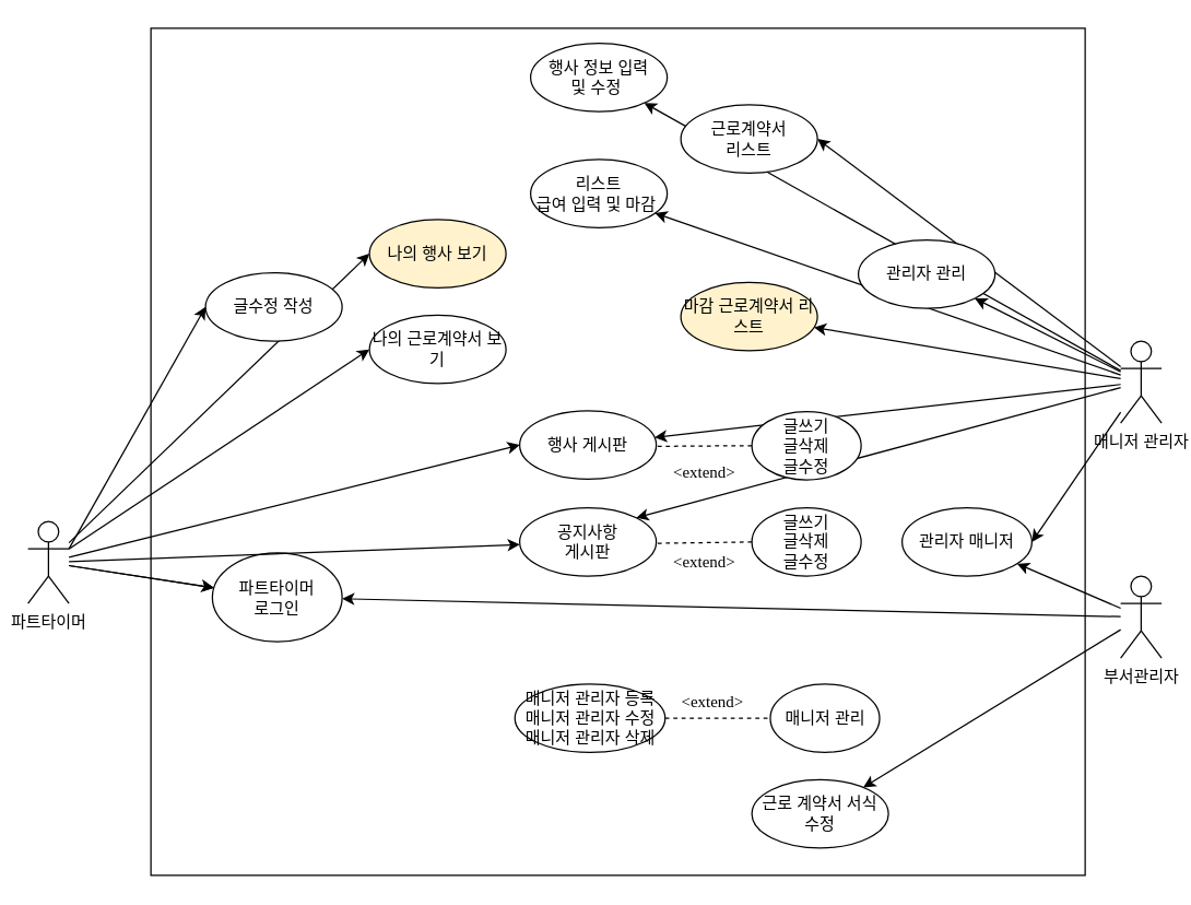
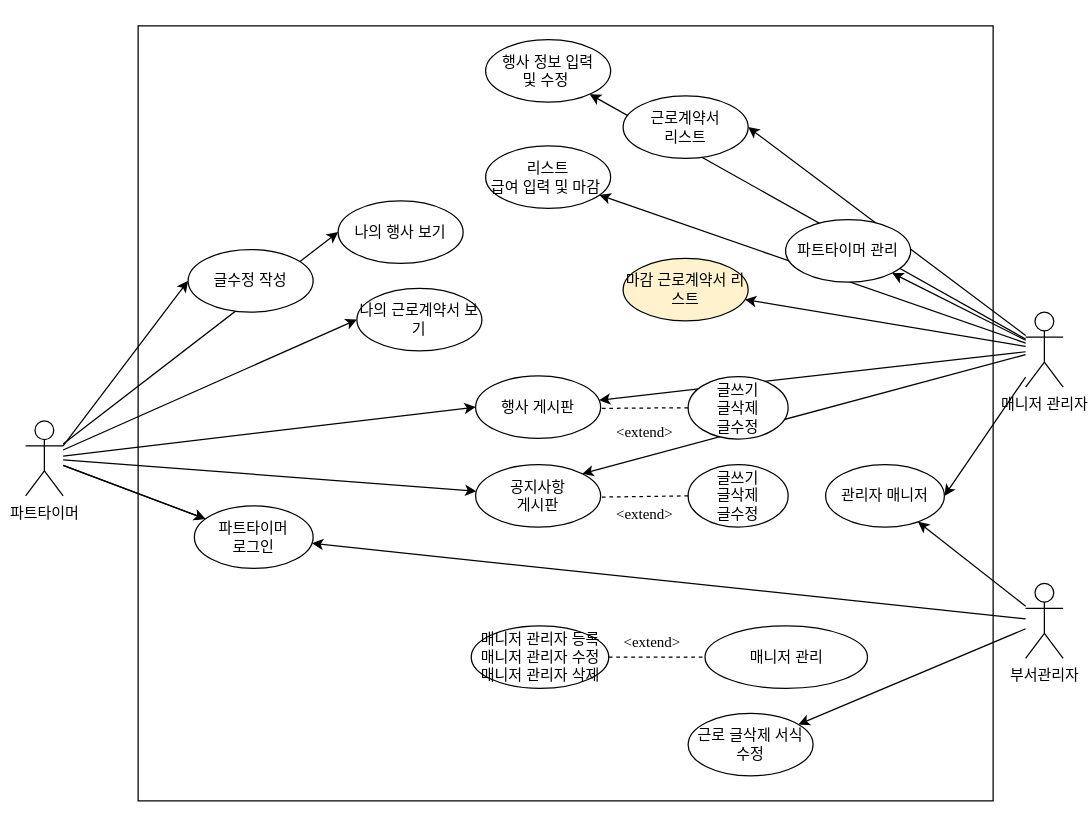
- <mxCell id="4" value="나의 행사 보기" style="ellipse;whiteSpace=wrap;html=1;fillColor=#fff2cc;" parent="1" vertex="1"><mxGeometry x="270" y="160" width="100" height="50" as="geometry" /></mxCell>
+ <mxCell id="4" value="나의 행사 보기" style="ellipse;whiteSpace=wrap;html=1;" parent="1" vertex="1"><mxGeometry x="270" y="160" width="100" height="50" as="geometry" /></mxCell>
- <mxCell id="36" value="관리자 관리" style="ellipse;whiteSpace=wrap;html=1;" parent="1" vertex="1"><mxGeometry x="628" y="175" width="100" height="50" as="geometry" /></mxCell>
+ <mxCell id="36" value="파트타이머 관리" style="ellipse;whiteSpace=wrap;html=1;" parent="1" vertex="1"><mxGeometry x="628" y="175" width="100" height="50" as="geometry" /></mxCell>
- <mxCell id="41" value="나의 근로계약서 보기" style="ellipse;whiteSpace=wrap;html=1;" parent="1" vertex="1"><mxGeometry x="270" y="230" width="100" height="50" as="geometry" /></mxCell>
+ <mxCell id="41" value="나의 근로계약서 보기" style="ellipse;whiteSpace=wrap;html=1;" parent="1" vertex="1"><mxGeometry x="285" y="230" width="100" height="50" as="geometry" /></mxCell>
- <mxCell id="24" value="파트타이머" style="shape=umlActor;verticalLabelPosition=bottom;verticalAlign=top;html=1;outlineConnect=0;fontFamily=Garamond;" parent="1" vertex="1"><mxGeometry x="20" y="381" width="30" height="60" as="geometry" /></mxCell>
+ <mxCell id="24" value="파트타이머" style="shape=umlActor;verticalLabelPosition=bottom;verticalAlign=top;html=1;outlineConnect=0;fontFamily=Garamond;" parent="1" vertex="1"><mxGeometry x="20" y="336" width="30" height="60" as="geometry" /></mxCell>
- <mxCell id="14" value="파트타이머&lt;br&gt;로그인" style="ellipse;whiteSpace=wrap;html=1;" parent="1" vertex="1"><mxGeometry x="155" y="404" width="95" height="65" as="geometry" /></mxCell>
+ <mxCell id="14" value="파트타이머&lt;br&gt;로그인" style="ellipse;whiteSpace=wrap;html=1;" parent="1" vertex="1"><mxGeometry x="155" y="404" width="95" height="50" as="geometry" /></mxCell>
- <mxCell id="28" value="부서관리자&lt;br&gt;" style="shape=umlActor;verticalLabelPosition=bottom;verticalAlign=top;html=1;outlineConnect=0;" parent="1" vertex="1"><mxGeometry x="820" y="421" width="30" height="60" as="geometry" /></mxCell>
+ <mxCell id="28" value="부서관리자&lt;br&gt;" style="shape=umlActor;verticalLabelPosition=bottom;verticalAlign=top;html=1;outlineConnect=0;" parent="1" vertex="1"><mxGeometry x="820" y="466" width="30" height="60" as="geometry" /></mxCell>
- <mxCell id="37" value="매니저 관리" style="ellipse;whiteSpace=wrap;html=1;" parent="1" vertex="1"><mxGeometry x="563.5" y="500" width="80" height="50" as="geometry" /></mxCell>
+ <mxCell id="37" value="매니저 관리" style="ellipse;whiteSpace=wrap;html=1;" parent="1" vertex="1"><mxGeometry x="563.5" y="500" width="130" height="50" as="geometry" /></mxCell>
- <mxCell id="44" value="근로 계약서 서식 수정" style="ellipse;whiteSpace=wrap;html=1;" parent="1" vertex="1"><mxGeometry x="550" y="570" width="100" height="50" as="geometry" /></mxCell>
+ <mxCell id="44" value="근로 글삭제 서식 수정" style="ellipse;whiteSpace=wrap;html=1;" parent="1" vertex="1"><mxGeometry x="550" y="570" width="100" height="50" as="geometry" /></mxCell>
